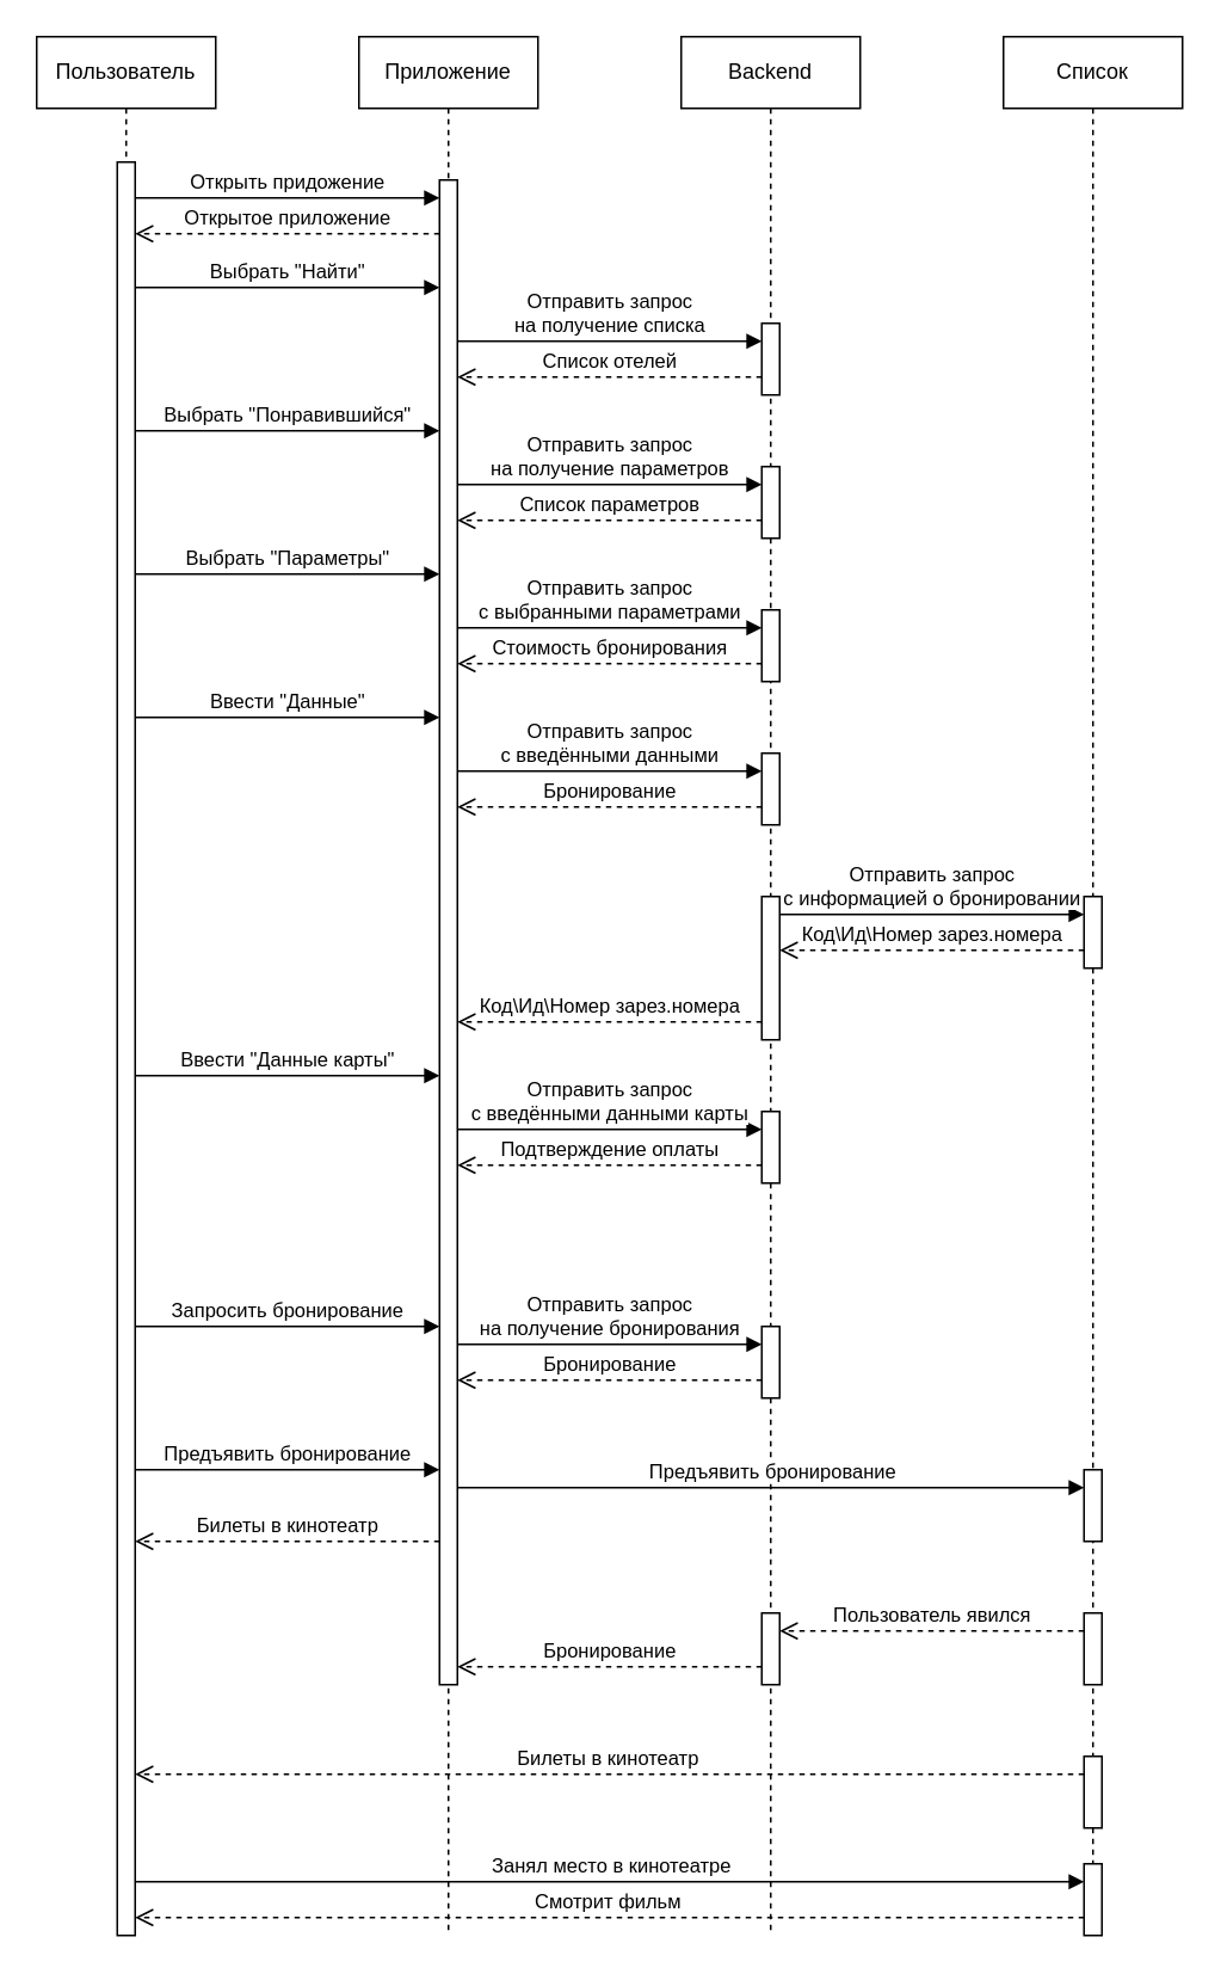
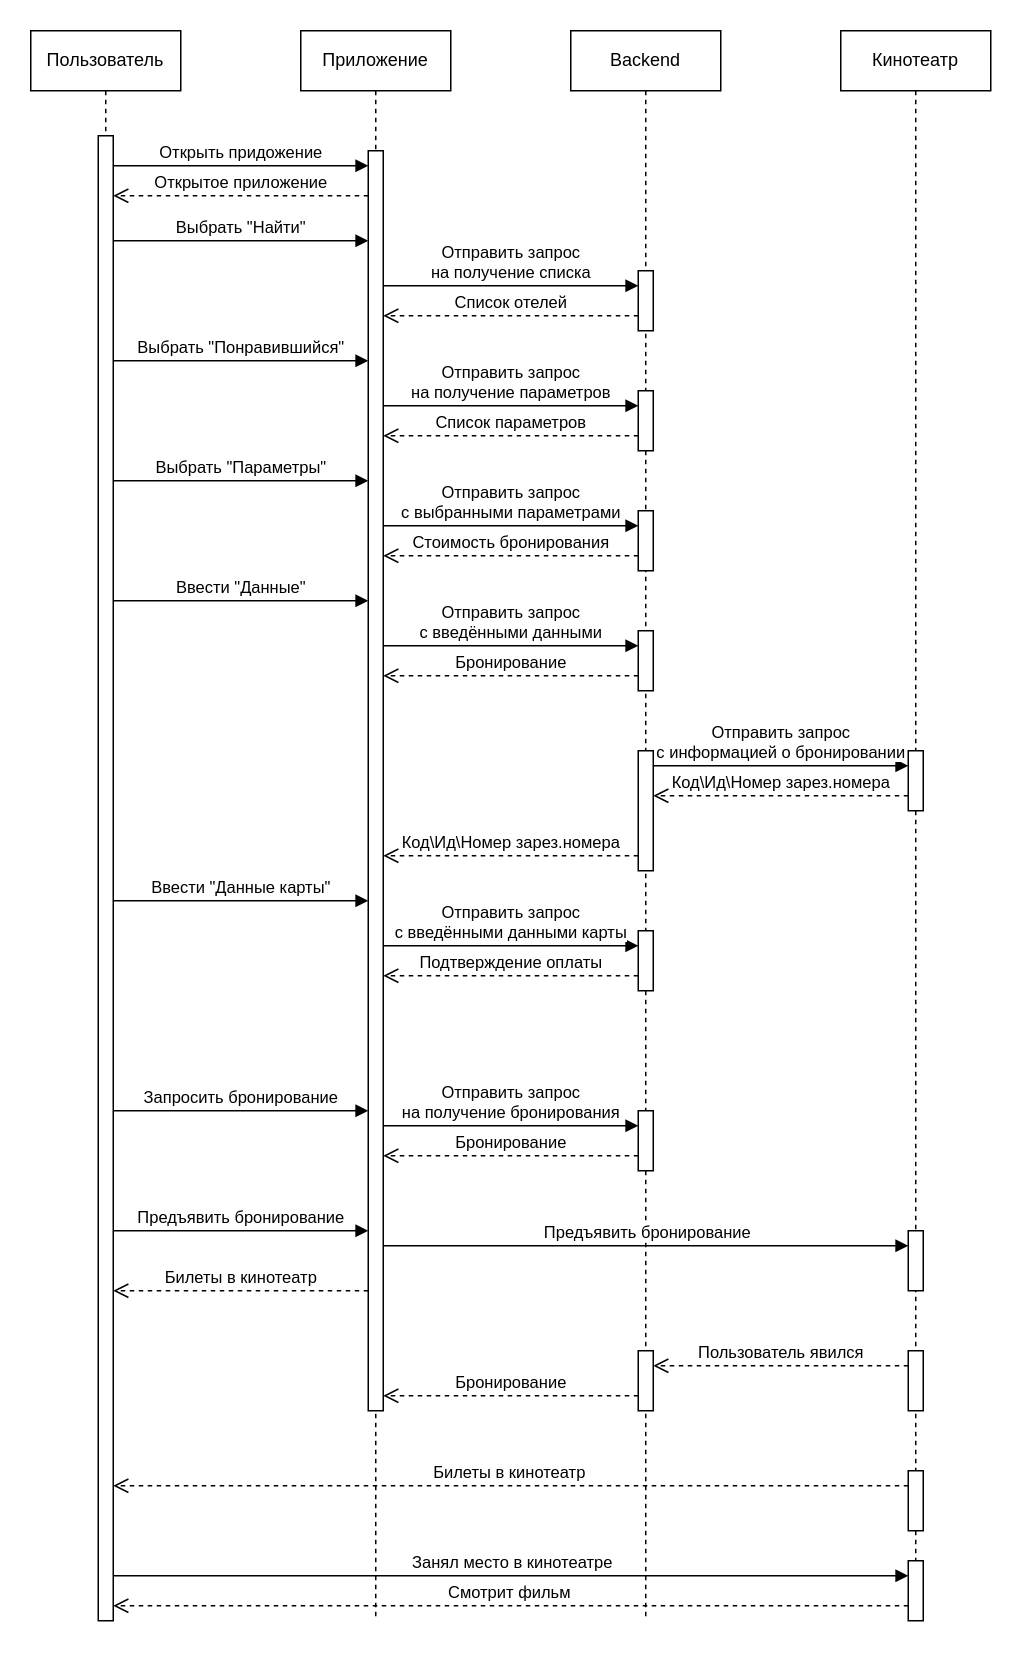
- <mxCell id="30" value="Список" style="shape=umlLifeline;perimeter=lifelinePerimeter;whiteSpace=wrap;html=1;container=0;dropTarget=0;collapsible=0;recursiveResize=0;outlineConnect=0;portConstraint=eastwest;newEdgeStyle={&quot;edgeStyle&quot;:&quot;elbowEdgeStyle&quot;,&quot;elbow&quot;:&quot;vertical&quot;,&quot;curved&quot;:0,&quot;rounded&quot;:0};" vertex="1" parent="1"><mxGeometry x="560" y="20" width="100" height="1060" as="geometry" /></mxCell>
+ <mxCell id="30" value="Кинотеатр" style="shape=umlLifeline;perimeter=lifelinePerimeter;whiteSpace=wrap;html=1;container=0;dropTarget=0;collapsible=0;recursiveResize=0;outlineConnect=0;portConstraint=eastwest;newEdgeStyle={&quot;edgeStyle&quot;:&quot;elbowEdgeStyle&quot;,&quot;elbow&quot;:&quot;vertical&quot;,&quot;curved&quot;:0,&quot;rounded&quot;:0};" vertex="1" parent="1"><mxGeometry x="560" y="20" width="100" height="1060" as="geometry" /></mxCell>
